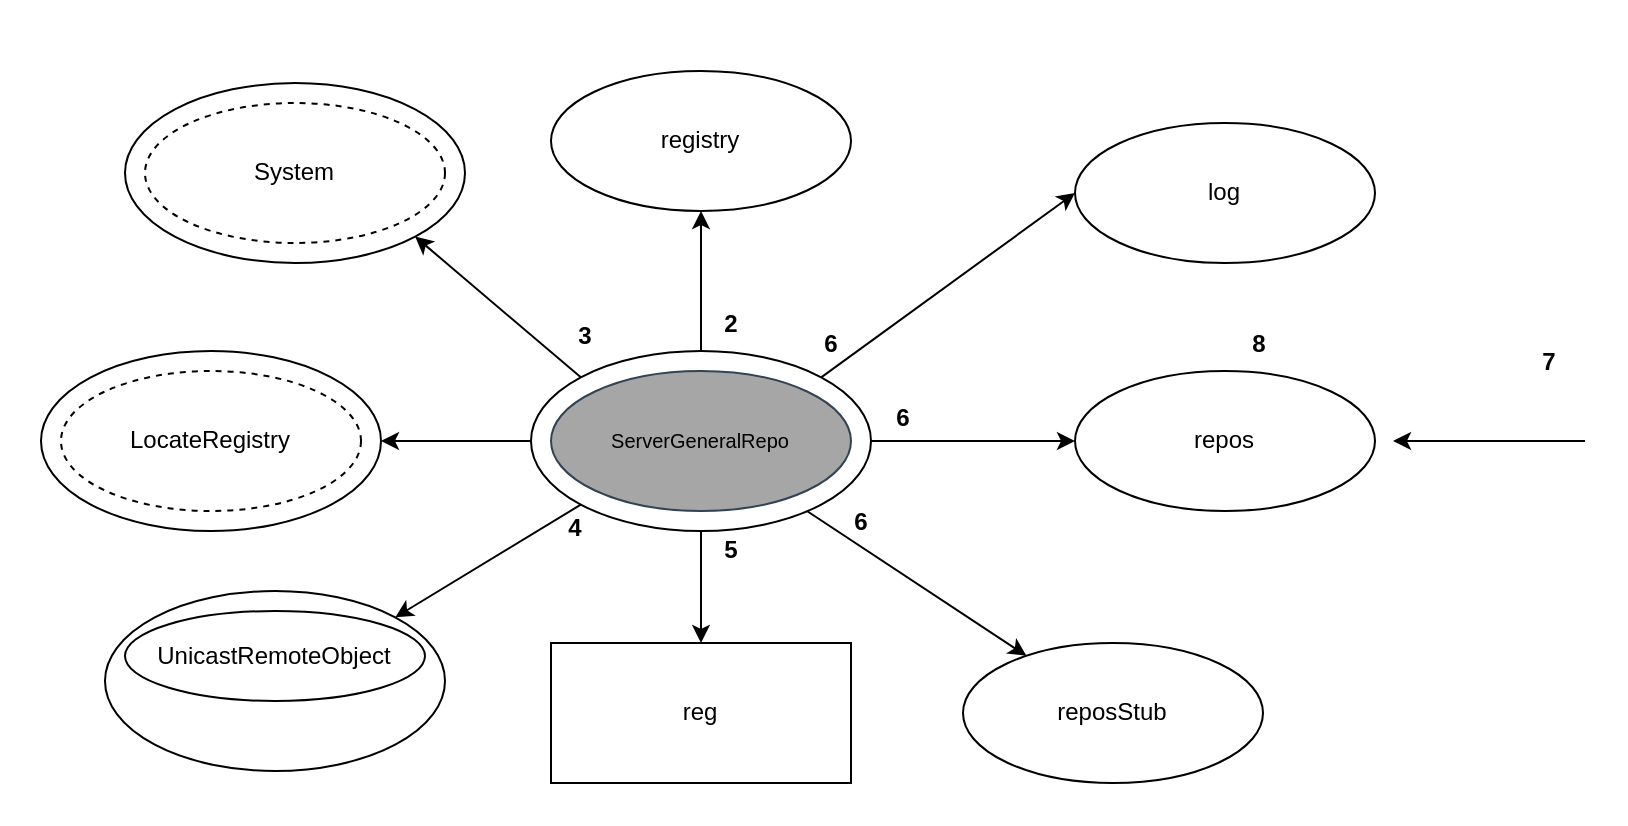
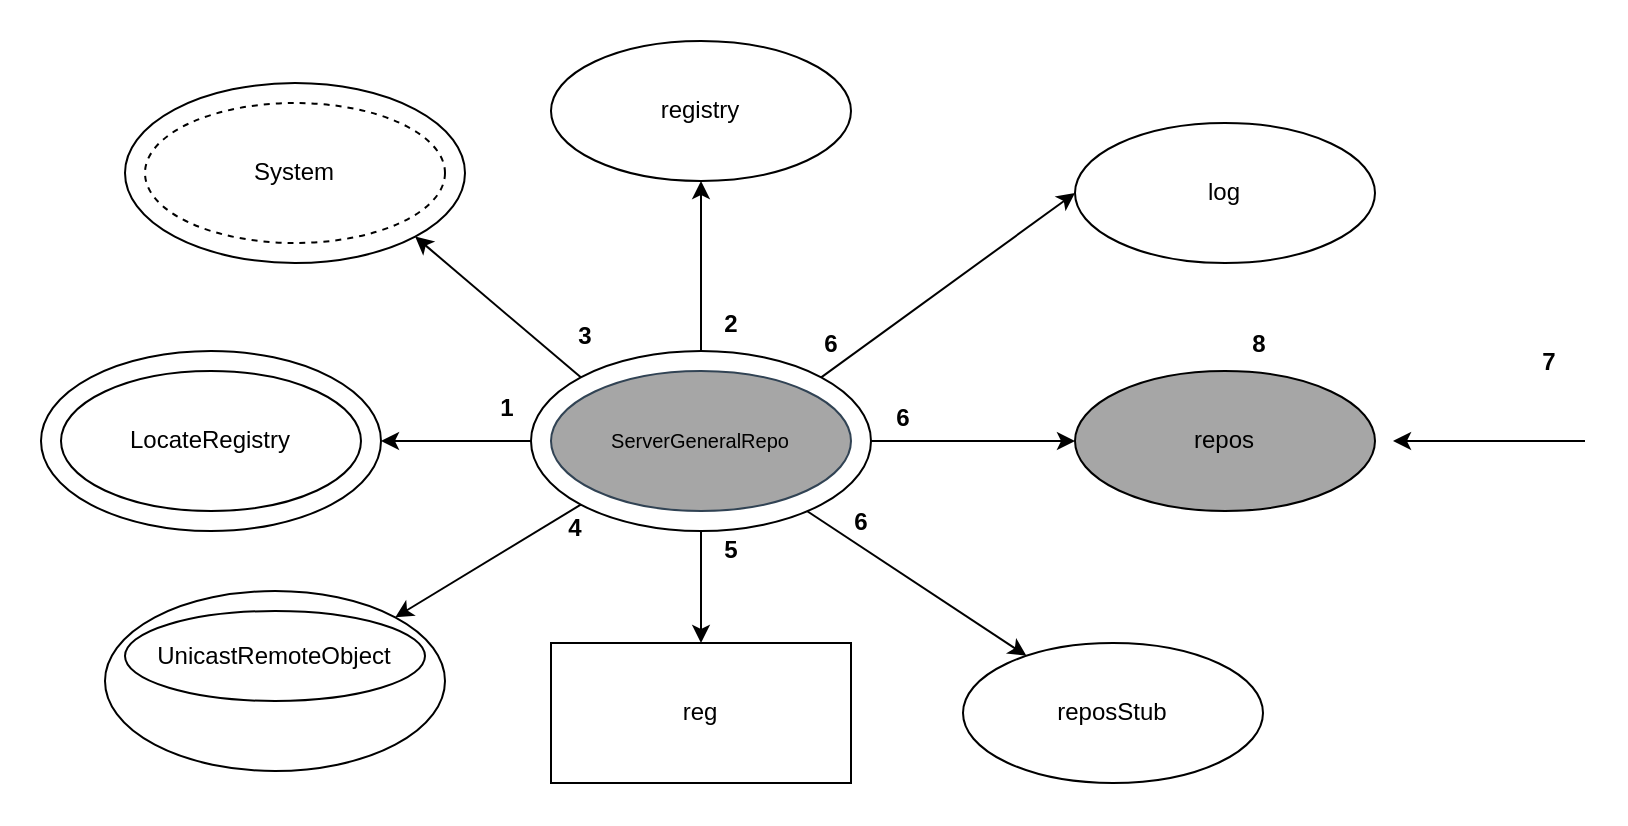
- <mxCell id="12" value="registry" style="ellipse;whiteSpace=wrap;html=1;movable=1;resizable=1;rotatable=1;deletable=1;editable=1;locked=0;connectable=1;" parent="1" vertex="1"><mxGeometry x="275" y="35" width="150" height="70" as="geometry" /></mxCell>
+ <mxCell id="12" value="registry" style="ellipse;whiteSpace=wrap;html=1;movable=1;resizable=1;rotatable=1;deletable=1;editable=1;locked=0;connectable=1;" parent="1" vertex="1"><mxGeometry x="275" y="20" width="150" height="70" as="geometry" /></mxCell>
+ <mxCell id="21" value="&lt;b&gt;1&lt;/b&gt;" style="text;html=1;align=center;verticalAlign=middle;resizable=0;points=[];autosize=1;strokeColor=none;fillColor=none;" parent="1" vertex="1"><mxGeometry x="241" y="191" width="24" height="26" as="geometry" /></mxCell>
- <mxCell id="14" value="LocateRegistry" style="ellipse;whiteSpace=wrap;html=1;movable=1;resizable=1;rotatable=1;deletable=1;editable=1;locked=0;connectable=1;dashed=1;" parent="1" vertex="1"><mxGeometry x="30" y="185" width="150" height="70" as="geometry" /></mxCell>
+ <mxCell id="14" value="LocateRegistry" style="ellipse;whiteSpace=wrap;html=1;movable=1;resizable=1;rotatable=1;deletable=1;editable=1;locked=0;connectable=1;" parent="1" vertex="1"><mxGeometry x="30" y="185" width="150" height="70" as="geometry" /></mxCell>
- <mxCell id="26" value="repos" style="ellipse;whiteSpace=wrap;html=1;movable=1;resizable=1;rotatable=1;deletable=1;editable=1;locked=0;connectable=1;" vertex="1" parent="1"><mxGeometry x="537" y="185" width="150" height="70" as="geometry" /></mxCell>
+ <mxCell id="26" value="repos" style="ellipse;whiteSpace=wrap;html=1;movable=1;resizable=1;rotatable=1;deletable=1;editable=1;locked=0;connectable=1;fillColor=#a6a6a6;" vertex="1" parent="1"><mxGeometry x="537" y="185" width="150" height="70" as="geometry" /></mxCell>
